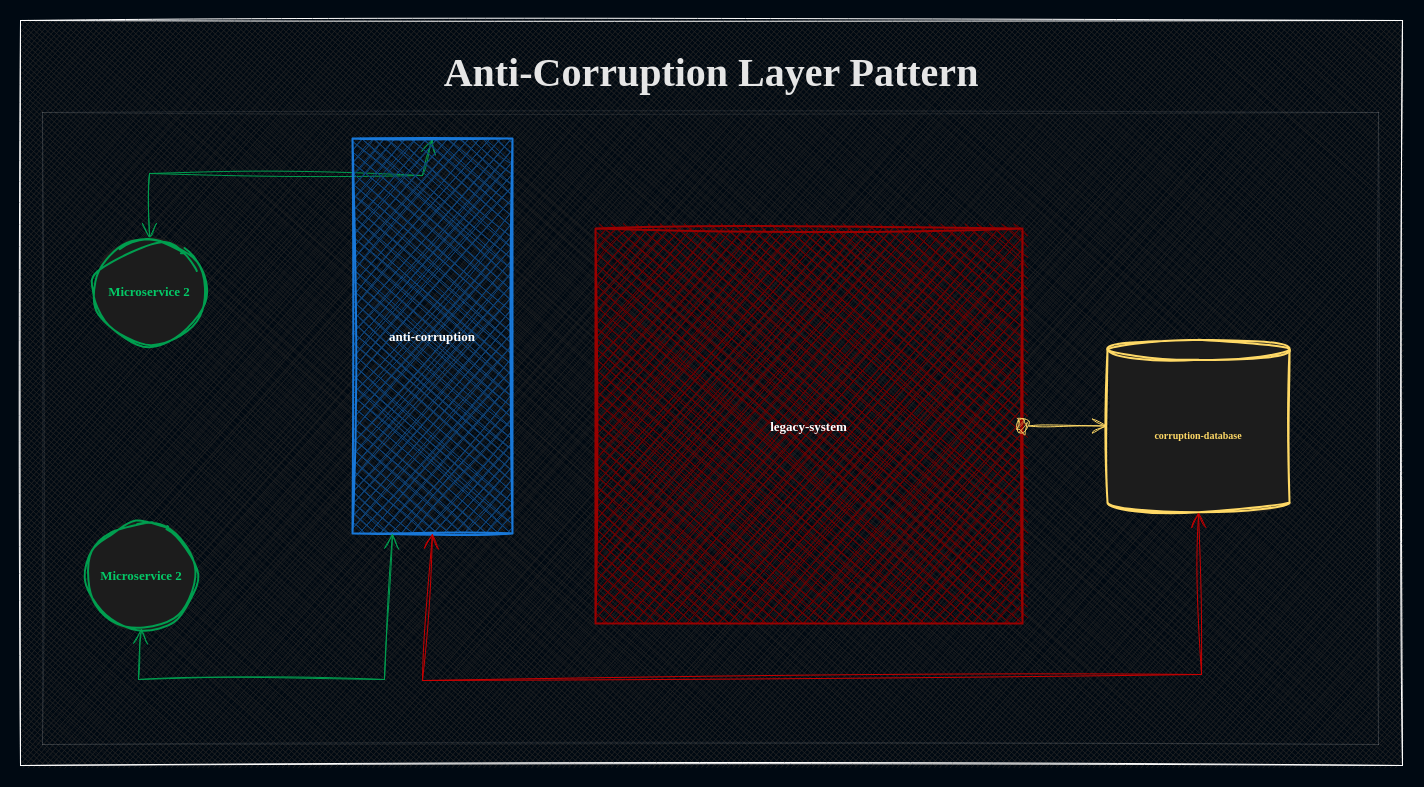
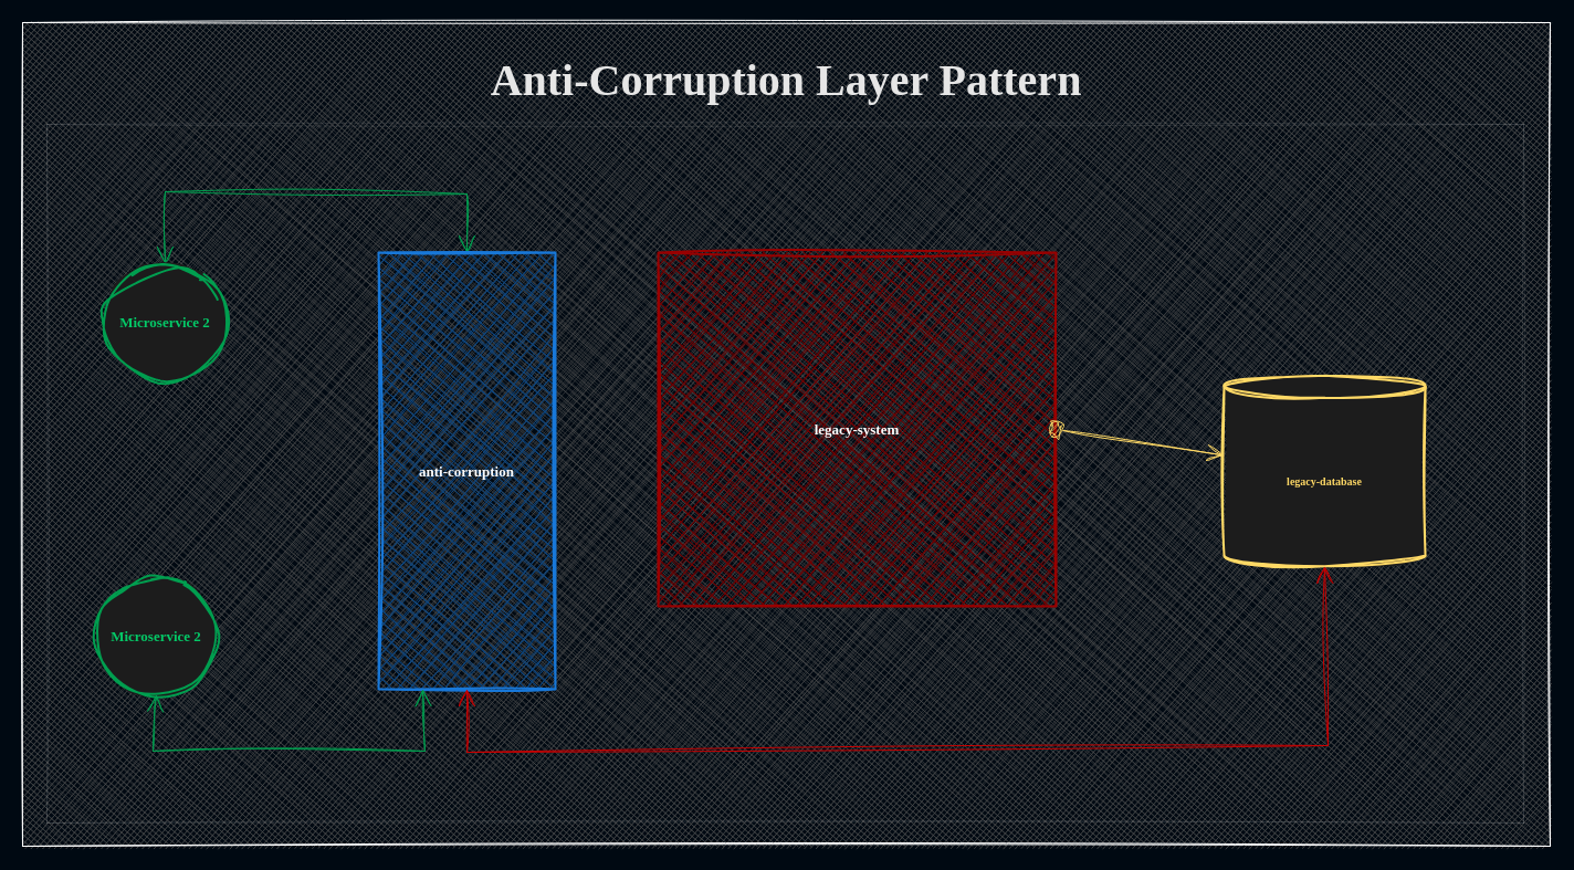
- <mxCell id="2" value="&lt;h1 style=&quot;box-sizing: inherit; outline-color: inherit; margin: 0px 0px 1.5rem; padding: 0px; word-break: break-word; line-height: 1.125; text-align: start; font-size: 40px;&quot; class=&quot;title is-1&quot;&gt;&lt;font style=&quot;font-size: 40px;&quot; color=&quot;#e6e6e6&quot;&gt;Anti-Corruption Layer Pattern&lt;/font&gt;&lt;br style=&quot;font-size: 40px;&quot;&gt;&lt;/h1&gt;&lt;div style=&quot;box-sizing: inherit; outline-color: inherit; flex-wrap: wrap; justify-content: flex-start; align-items: center; display: flex; margin-bottom: -0.25rem; color: rgb(230, 230, 230); font-weight: 400; text-align: start; background-color: rgb(23, 23, 23); font-size: 40px; margin-block: 0.5rem !important;&quot; class=&quot;font-size-sm tags margin-block-xxs is-hidden-portrait&quot;&gt;&lt;/div&gt;" style="rounded=0;whiteSpace=wrap;html=1;sketch=1;fontFamily=Comic Sans MS;strokeWidth=1;fillStyle=cross-hatch;glass=0;fillColor=#262626;strokeColor=#FFFFFF;fontColor=#FFFFFF;verticalAlign=top;align=center;fontSize=40;fontStyle=1;spacingTop=23;shadow=0;labelBackgroundColor=none;" vertex="1" parent="1"><mxGeometry x="20" y="20" width="1382" height="745" as="geometry" /></mxCell>
+ <mxCell id="2" value="&lt;h1 style=&quot;box-sizing: inherit; outline-color: inherit; margin: 0px 0px 1.5rem; padding: 0px; word-break: break-word; line-height: 1.125; text-align: start; font-size: 40px;&quot; class=&quot;title is-1&quot;&gt;&lt;font style=&quot;font-size: 40px;&quot; color=&quot;#e6e6e6&quot;&gt;Anti-Corruption Layer Pattern&lt;/font&gt;&lt;br style=&quot;font-size: 40px;&quot;&gt;&lt;/h1&gt;&lt;div style=&quot;box-sizing: inherit; outline-color: inherit; flex-wrap: wrap; justify-content: flex-start; align-items: center; display: flex; margin-bottom: -0.25rem; color: rgb(230, 230, 230); font-weight: 400; text-align: start; background-color: rgb(23, 23, 23); font-size: 40px; margin-block: 0.5rem !important;&quot; class=&quot;font-size-sm tags margin-block-xxs is-hidden-portrait&quot;&gt;&lt;/div&gt;" style="rounded=0;whiteSpace=wrap;html=1;sketch=1;fontFamily=Comic Sans MS;strokeWidth=1;fillStyle=cross-hatch;glass=0;fillColor=#525252;strokeColor=#FFFFFF;fontColor=#FFFFFF;verticalAlign=top;align=center;fontSize=40;fontStyle=1;spacingTop=23;shadow=0;labelBackgroundColor=none;" vertex="1" parent="1"><mxGeometry x="20" y="20" width="1382" height="745" as="geometry" /></mxCell>
- <mxCell id="10" value="&lt;font style=&quot;font-size: 13px;&quot;&gt;anti-corruption&lt;br style=&quot;font-size: 13px;&quot;&gt;&lt;/font&gt;" style="rounded=0;whiteSpace=wrap;html=1;fillColor=#0E457D;strokeColor=#1878D9;fontFamily=Comic Sans MS;fontColor=#FFFFFF;strokeWidth=2;fontStyle=1;fontSize=13;verticalAlign=middle;align=center;glass=0;gradientColor=#2181FF;fillStyle=cross-hatch;sketch=1;curveFitting=1;jiggle=2;" vertex="1" parent="1"><mxGeometry x="352" y="138" width="160" height="395" as="geometry" /></mxCell>
+ <mxCell id="10" value="&lt;font style=&quot;font-size: 13px;&quot;&gt;anti-corruption&lt;br style=&quot;font-size: 13px;&quot;&gt;&lt;/font&gt;" style="rounded=0;whiteSpace=wrap;html=1;fillColor=#0E457D;strokeColor=#1878D9;fontFamily=Comic Sans MS;fontColor=#FFFFFF;strokeWidth=2;fontStyle=1;fontSize=13;verticalAlign=middle;align=center;glass=0;gradientColor=#2181FF;fillStyle=cross-hatch;sketch=1;curveFitting=1;jiggle=2;" vertex="1" parent="1"><mxGeometry x="342" y="228" width="160" height="395" as="geometry" /></mxCell>
- <mxCell id="4" value="&lt;font style=&quot;font-size: 13px;&quot;&gt;legacy-system&lt;br style=&quot;font-size: 13px;&quot;&gt;&lt;/font&gt;" style="rounded=0;whiteSpace=wrap;html=1;fillColor=#700000;strokeColor=#990000;fontFamily=Comic Sans MS;fontColor=#FFFFFF;strokeWidth=2;fontStyle=1;fontSize=13;verticalAlign=middle;align=center;glass=0;gradientColor=#2181FF;fillStyle=cross-hatch;sketch=1;curveFitting=1;jiggle=2;" vertex="1" parent="1"><mxGeometry x="595" y="228" width="427" height="395" as="geometry" /></mxCell>
+ <mxCell id="4" value="&lt;font style=&quot;font-size: 13px;&quot;&gt;legacy-system&lt;br style=&quot;font-size: 13px;&quot;&gt;&lt;/font&gt;" style="rounded=0;whiteSpace=wrap;html=1;fillColor=#700000;strokeColor=#990000;fontFamily=Comic Sans MS;fontColor=#FFFFFF;strokeWidth=2;fontStyle=1;fontSize=13;verticalAlign=middle;align=center;glass=0;gradientColor=#2181FF;fillStyle=cross-hatch;sketch=1;curveFitting=1;jiggle=2;" vertex="1" parent="1"><mxGeometry x="595" y="228" width="360" height="320" as="geometry" /></mxCell>
- <mxCell id="6" value="&lt;span style=&quot;font-size: 10px&quot;&gt;corruption-database&lt;br style=&quot;font-size: 10px&quot;&gt;&lt;/span&gt;" style="shape=cylinder3;whiteSpace=wrap;html=1;boundedLbl=1;backgroundOutline=1;size=10;fontFamily=Comic Sans MS;fontSize=13;fontColor=#FFD966;align=center;strokeColor=#FFD966;strokeWidth=2;fillColor=#1C1C1C;gradientColor=none;sketch=1;fontStyle=1;fillStyle=solid;rounded=0;glass=0;curveFitting=1;jiggle=2;" vertex="1" parent="1"><mxGeometry x="1107" y="339.25" width="182" height="172.5" as="geometry" /></mxCell>
+ <mxCell id="6" value="&lt;span style=&quot;font-size: 10px&quot;&gt;legacy-database&lt;br style=&quot;font-size: 10px&quot;&gt;&lt;/span&gt;" style="shape=cylinder3;whiteSpace=wrap;html=1;boundedLbl=1;backgroundOutline=1;size=10;fontFamily=Comic Sans MS;fontSize=13;fontColor=#FFD966;align=center;strokeColor=#FFD966;strokeWidth=2;fillColor=#1C1C1C;gradientColor=none;sketch=1;fontStyle=1;fillStyle=solid;rounded=0;glass=0;curveFitting=1;jiggle=2;" vertex="1" parent="1"><mxGeometry x="1107" y="339.25" width="182" height="172.5" as="geometry" /></mxCell>
